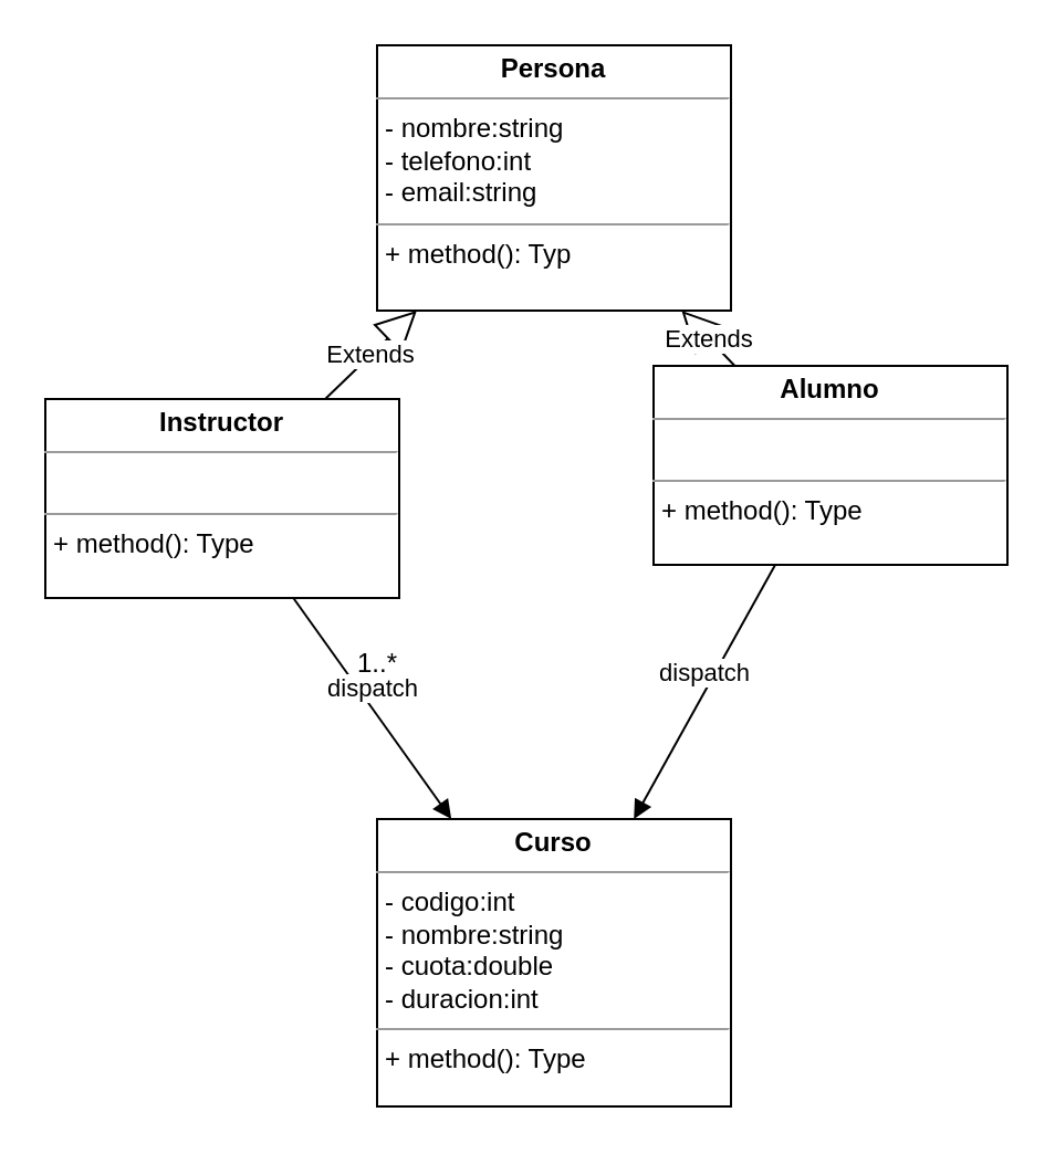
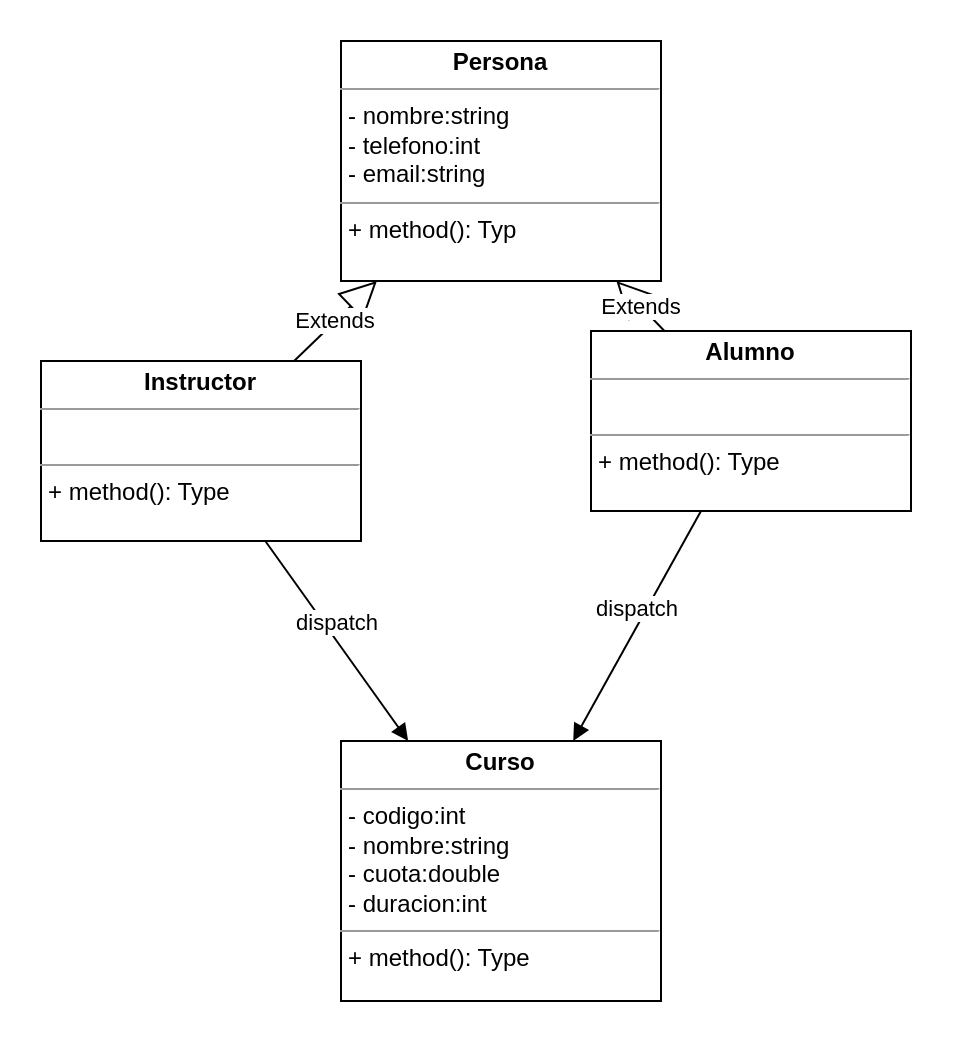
- <mxCell id="10" value="1..*" style="text;html=1;align=center;verticalAlign=middle;resizable=0;points=[];autosize=1;strokeColor=none;fillColor=none;" vertex="1" parent="1"><mxGeometry x="155" y="290" width="30" height="20" as="geometry" /></mxCell>
